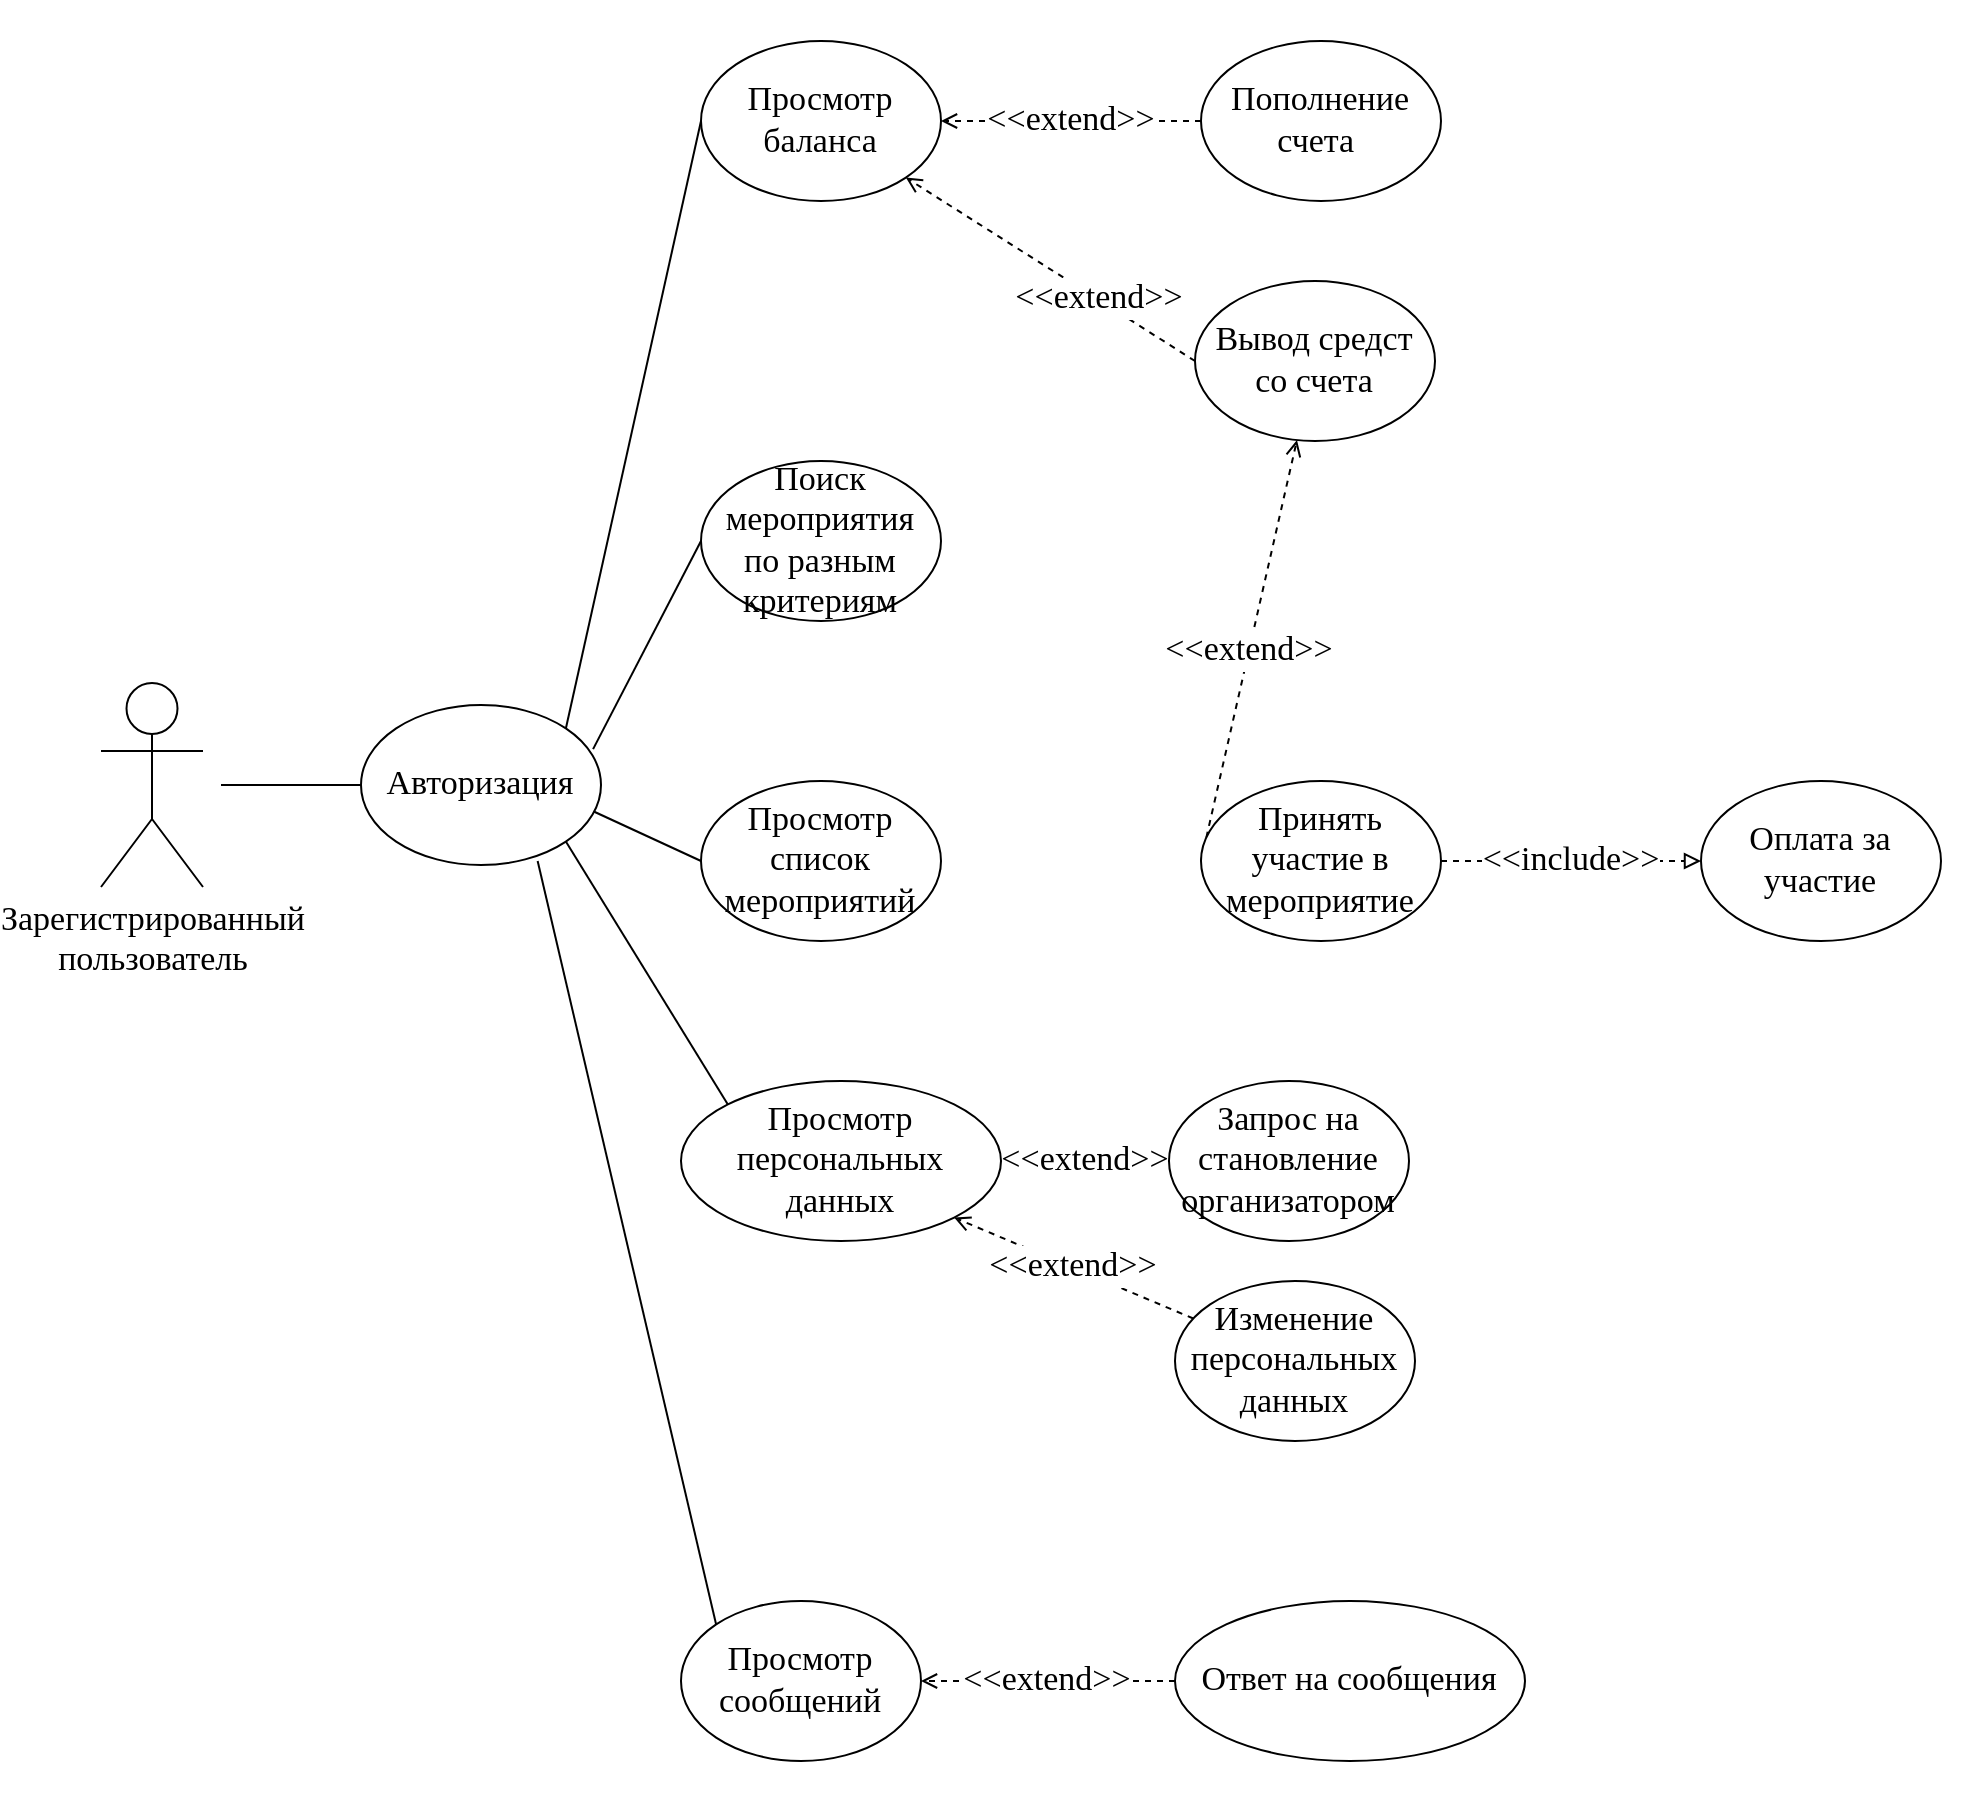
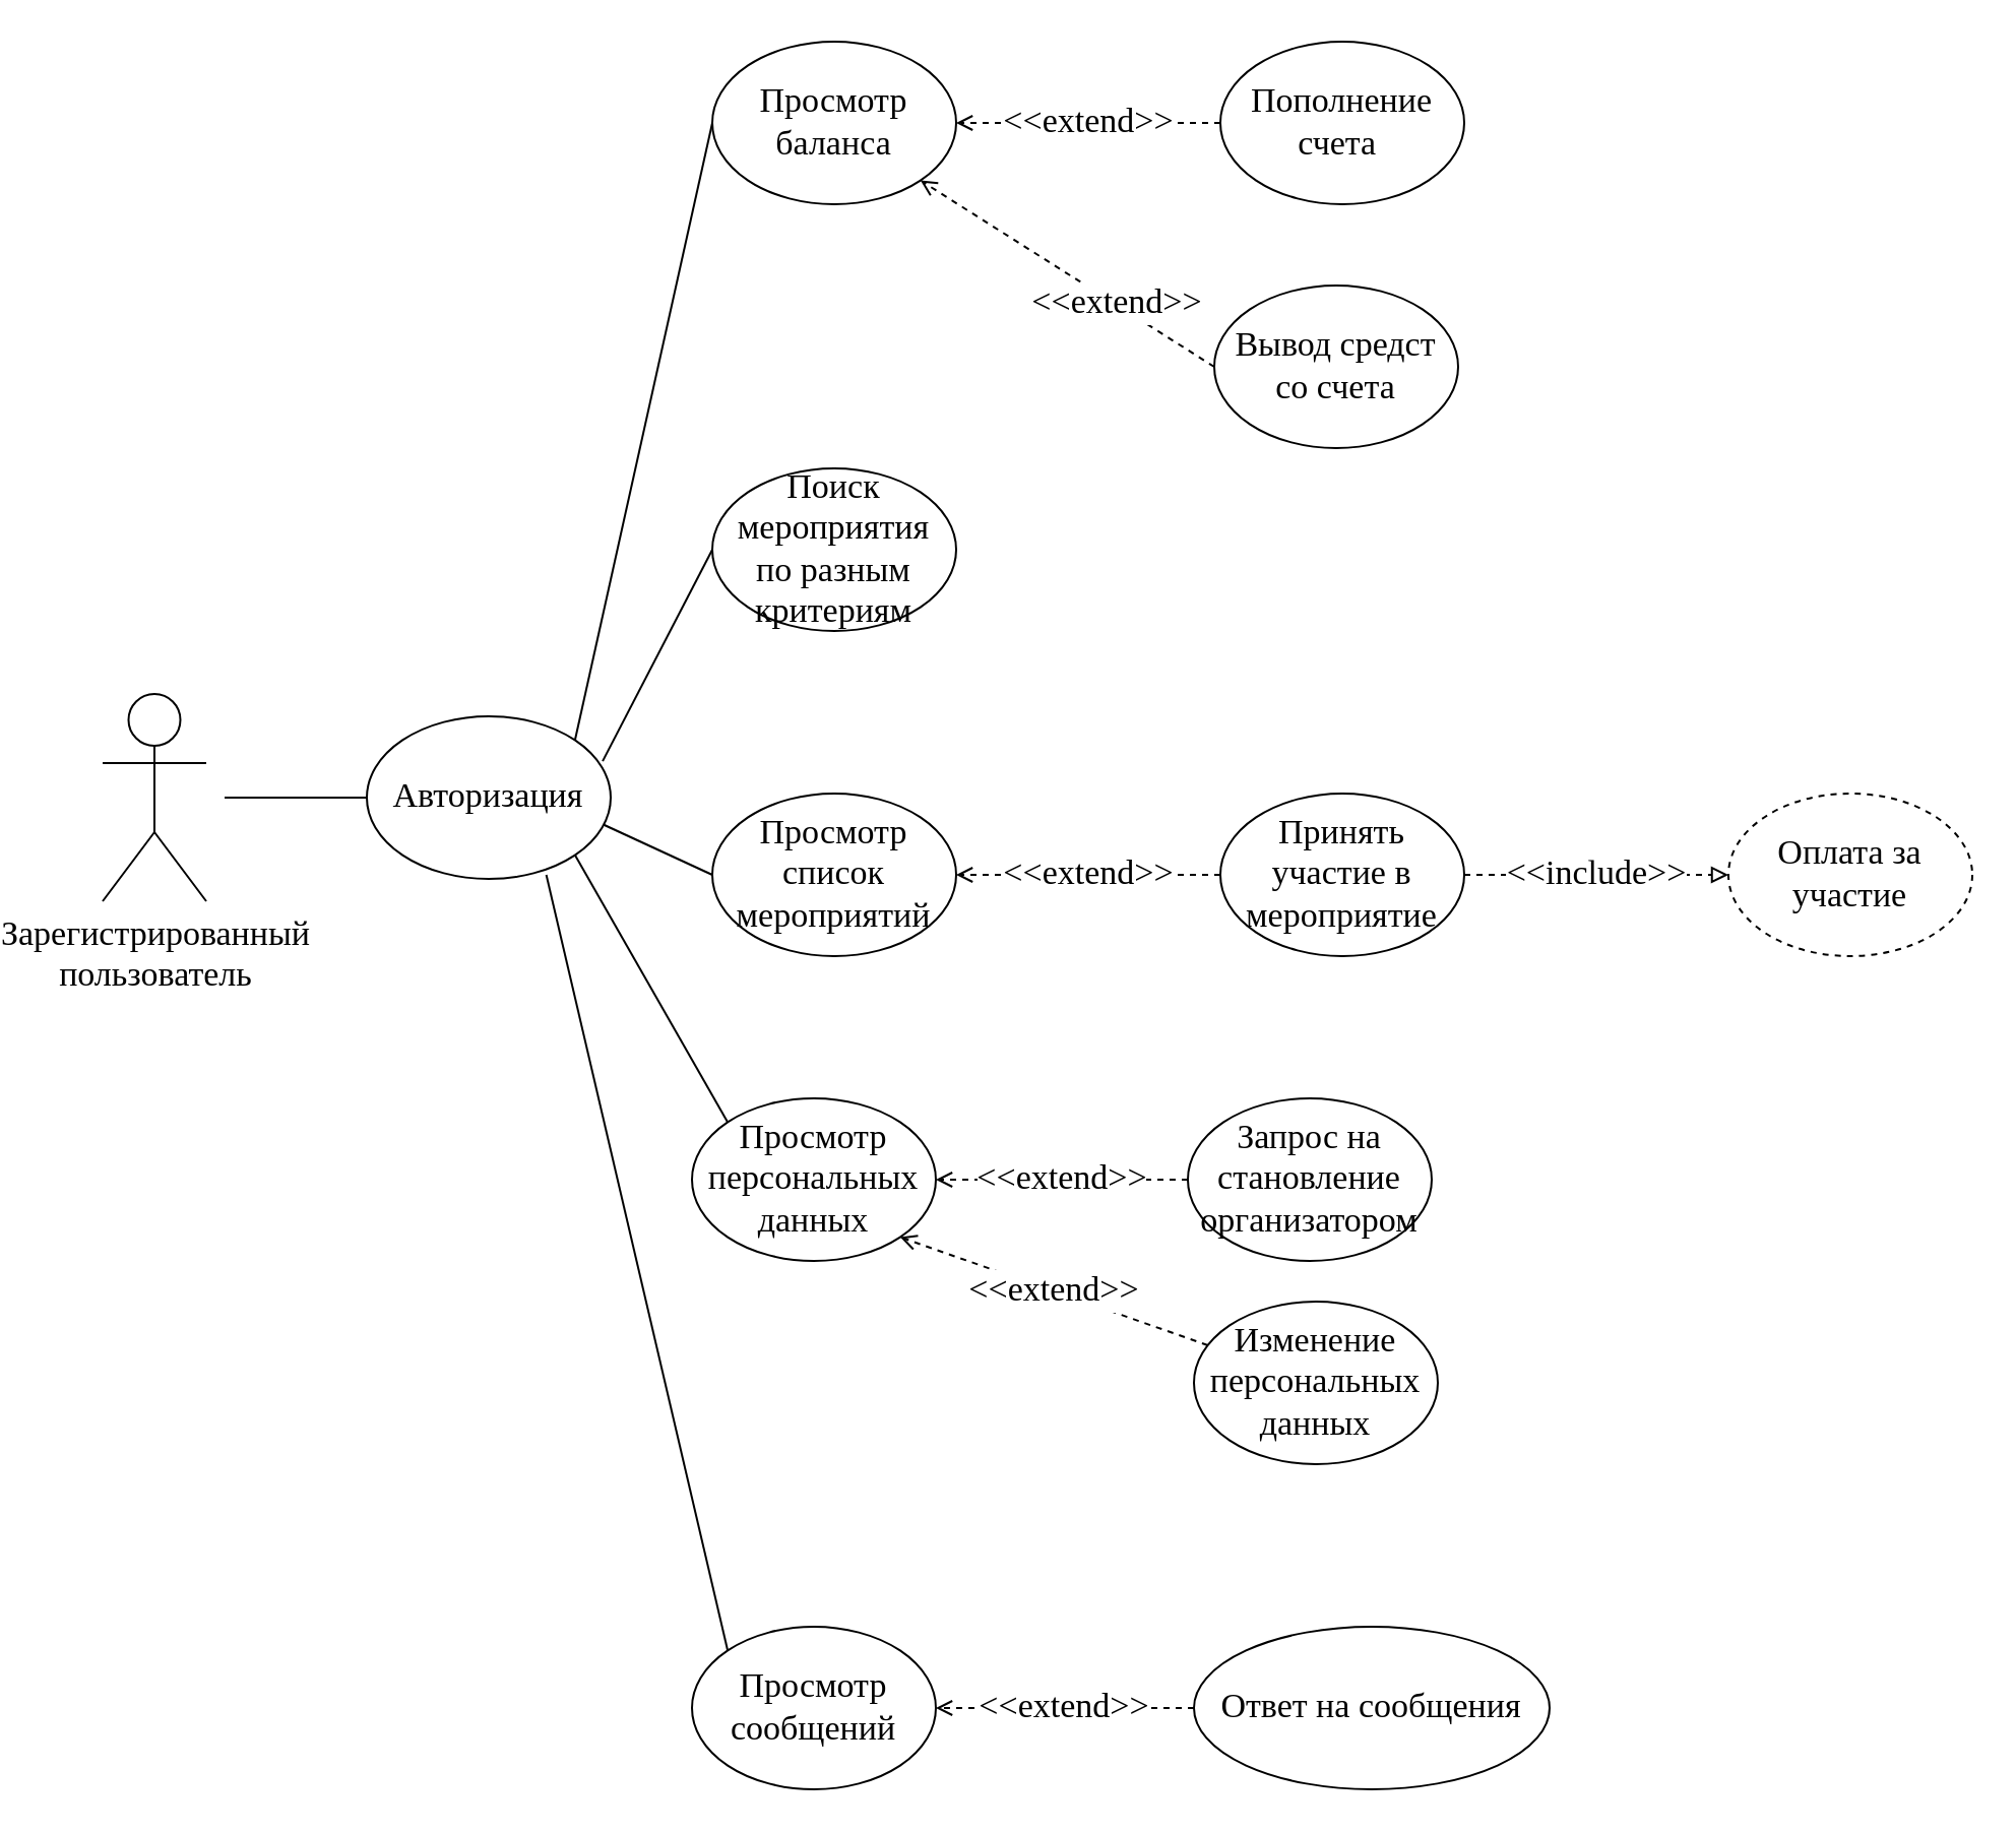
- <mxCell id="3" value="&lt;span style=&quot;color: rgb(0, 0, 0); font-size: 17px; font-style: normal; font-weight: 400; letter-spacing: normal; text-align: center; text-indent: 0px; text-transform: none; word-spacing: 0px; background-color: rgb(255, 255, 255); display: inline; float: none;&quot;&gt;&amp;lt;&amp;lt;extend&amp;gt;&amp;gt;&lt;/span&gt;" style="edgeStyle=none;rounded=0;orthogonalLoop=1;jettySize=auto;html=1;exitX=0;exitY=0.5;exitDx=0;exitDy=0;dashed=1;endArrow=open;endFill=0;fontFamily=Times New Roman;fontSize=17;" parent="1" source="4" target="29" edge="1"><mxGeometry relative="1" as="geometry" /></mxCell>
+ <mxCell id="3" value="&lt;span style=&quot;color: rgb(0, 0, 0); font-size: 17px; font-style: normal; font-weight: 400; letter-spacing: normal; text-align: center; text-indent: 0px; text-transform: none; word-spacing: 0px; background-color: rgb(255, 255, 255); display: inline; float: none;&quot;&gt;&amp;lt;&amp;lt;extend&amp;gt;&amp;gt;&lt;/span&gt;" style="edgeStyle=none;rounded=0;orthogonalLoop=1;jettySize=auto;html=1;exitX=0;exitY=0.5;exitDx=0;exitDy=0;entryX=1;entryY=0.5;entryDx=0;entryDy=0;dashed=1;endArrow=open;endFill=0;fontFamily=Times New Roman;fontSize=17;" parent="1" source="4" target="6" edge="1"><mxGeometry relative="1" as="geometry" /></mxCell>
- <mxCell id="24" value="Оплата за участие" style="ellipse;whiteSpace=wrap;html=1;fontFamily=Times New Roman;fontSize=17;" parent="1" vertex="1"><mxGeometry x="820" y="390" width="120" height="80" as="geometry" /></mxCell>
+ <mxCell id="24" value="Оплата за участие" style="ellipse;whiteSpace=wrap;html=1;fontFamily=Times New Roman;fontSize=17;dashed=1;" parent="1" vertex="1"><mxGeometry x="820" y="390" width="120" height="80" as="geometry" /></mxCell>
- <mxCell id="14" value="Просмотр персональных данных" style="ellipse;whiteSpace=wrap;html=1;fontFamily=Times New Roman;fontSize=17;" parent="1" vertex="1"><mxGeometry x="310" y="540" width="160" height="80" as="geometry" /></mxCell>
+ <mxCell id="14" value="Просмотр персональных данных" style="ellipse;whiteSpace=wrap;html=1;fontFamily=Times New Roman;fontSize=17;" parent="1" vertex="1"><mxGeometry x="310" y="540" width="120" height="80" as="geometry" /></mxCell>
